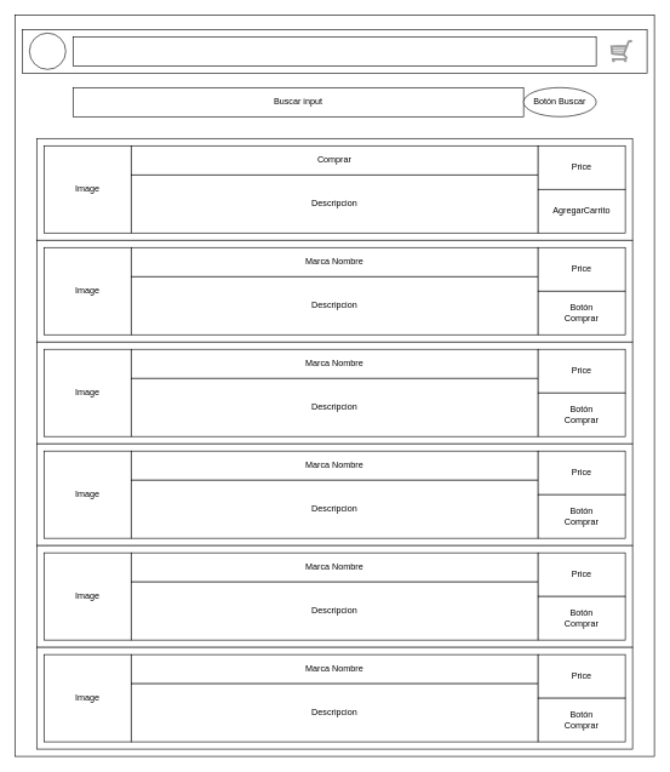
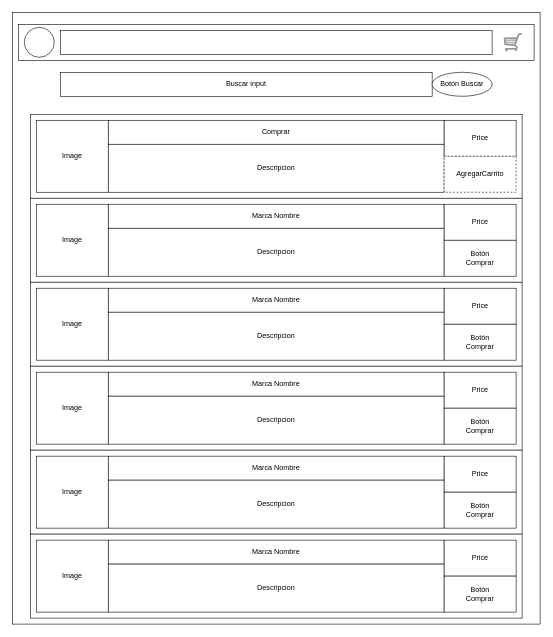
- <mxCell id="12" value="AgregarCarrito" style="rounded=0;whiteSpace=wrap;html=1;" vertex="1" parent="1"><mxGeometry x="740" y="260" width="120" height="60" as="geometry" /></mxCell>
+ <mxCell id="12" value="AgregarCarrito" style="rounded=0;whiteSpace=wrap;html=1;dashed=1;" vertex="1" parent="1"><mxGeometry x="740" y="260" width="120" height="60" as="geometry" /></mxCell>
